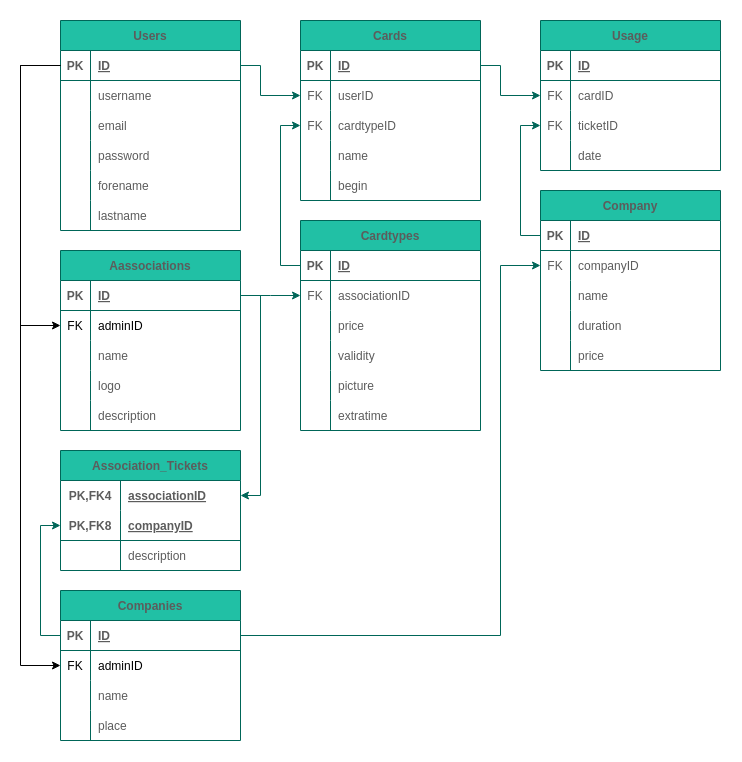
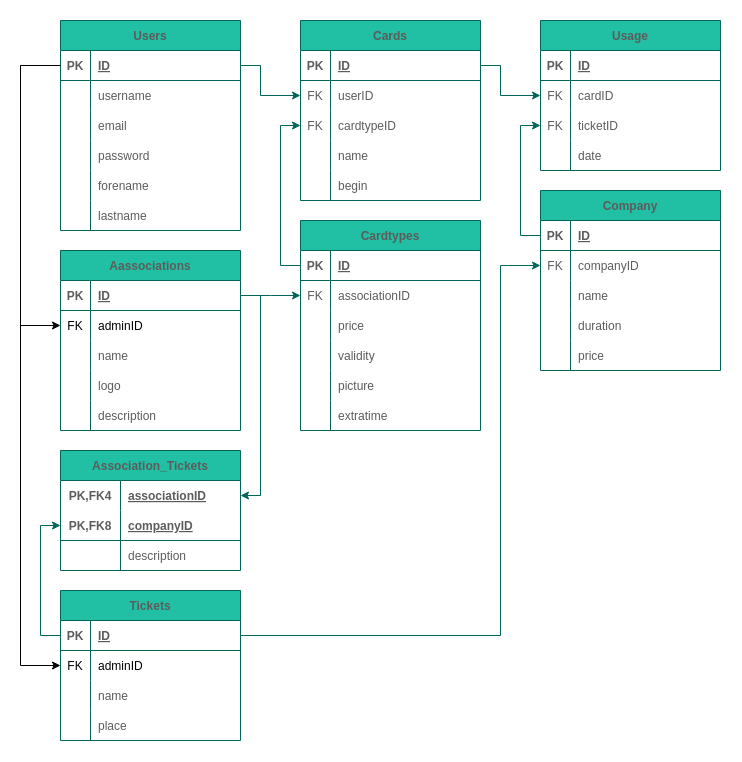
- <mxCell id="75" value="Companies" style="shape=table;startSize=30;container=1;collapsible=1;childLayout=tableLayout;fixedRows=1;rowLines=0;fontStyle=1;align=center;resizeLast=1;fillColor=#21C0A5;strokeColor=#006658;fontColor=#5C5C5C;rounded=0;" parent="1" vertex="1"><mxGeometry x="60" y="590" width="180" height="150" as="geometry" /></mxCell>
+ <mxCell id="75" value="Tickets" style="shape=table;startSize=30;container=1;collapsible=1;childLayout=tableLayout;fixedRows=1;rowLines=0;fontStyle=1;align=center;resizeLast=1;fillColor=#21C0A5;strokeColor=#006658;fontColor=#5C5C5C;rounded=0;" parent="1" vertex="1"><mxGeometry x="60" y="590" width="180" height="150" as="geometry" /></mxCell>
